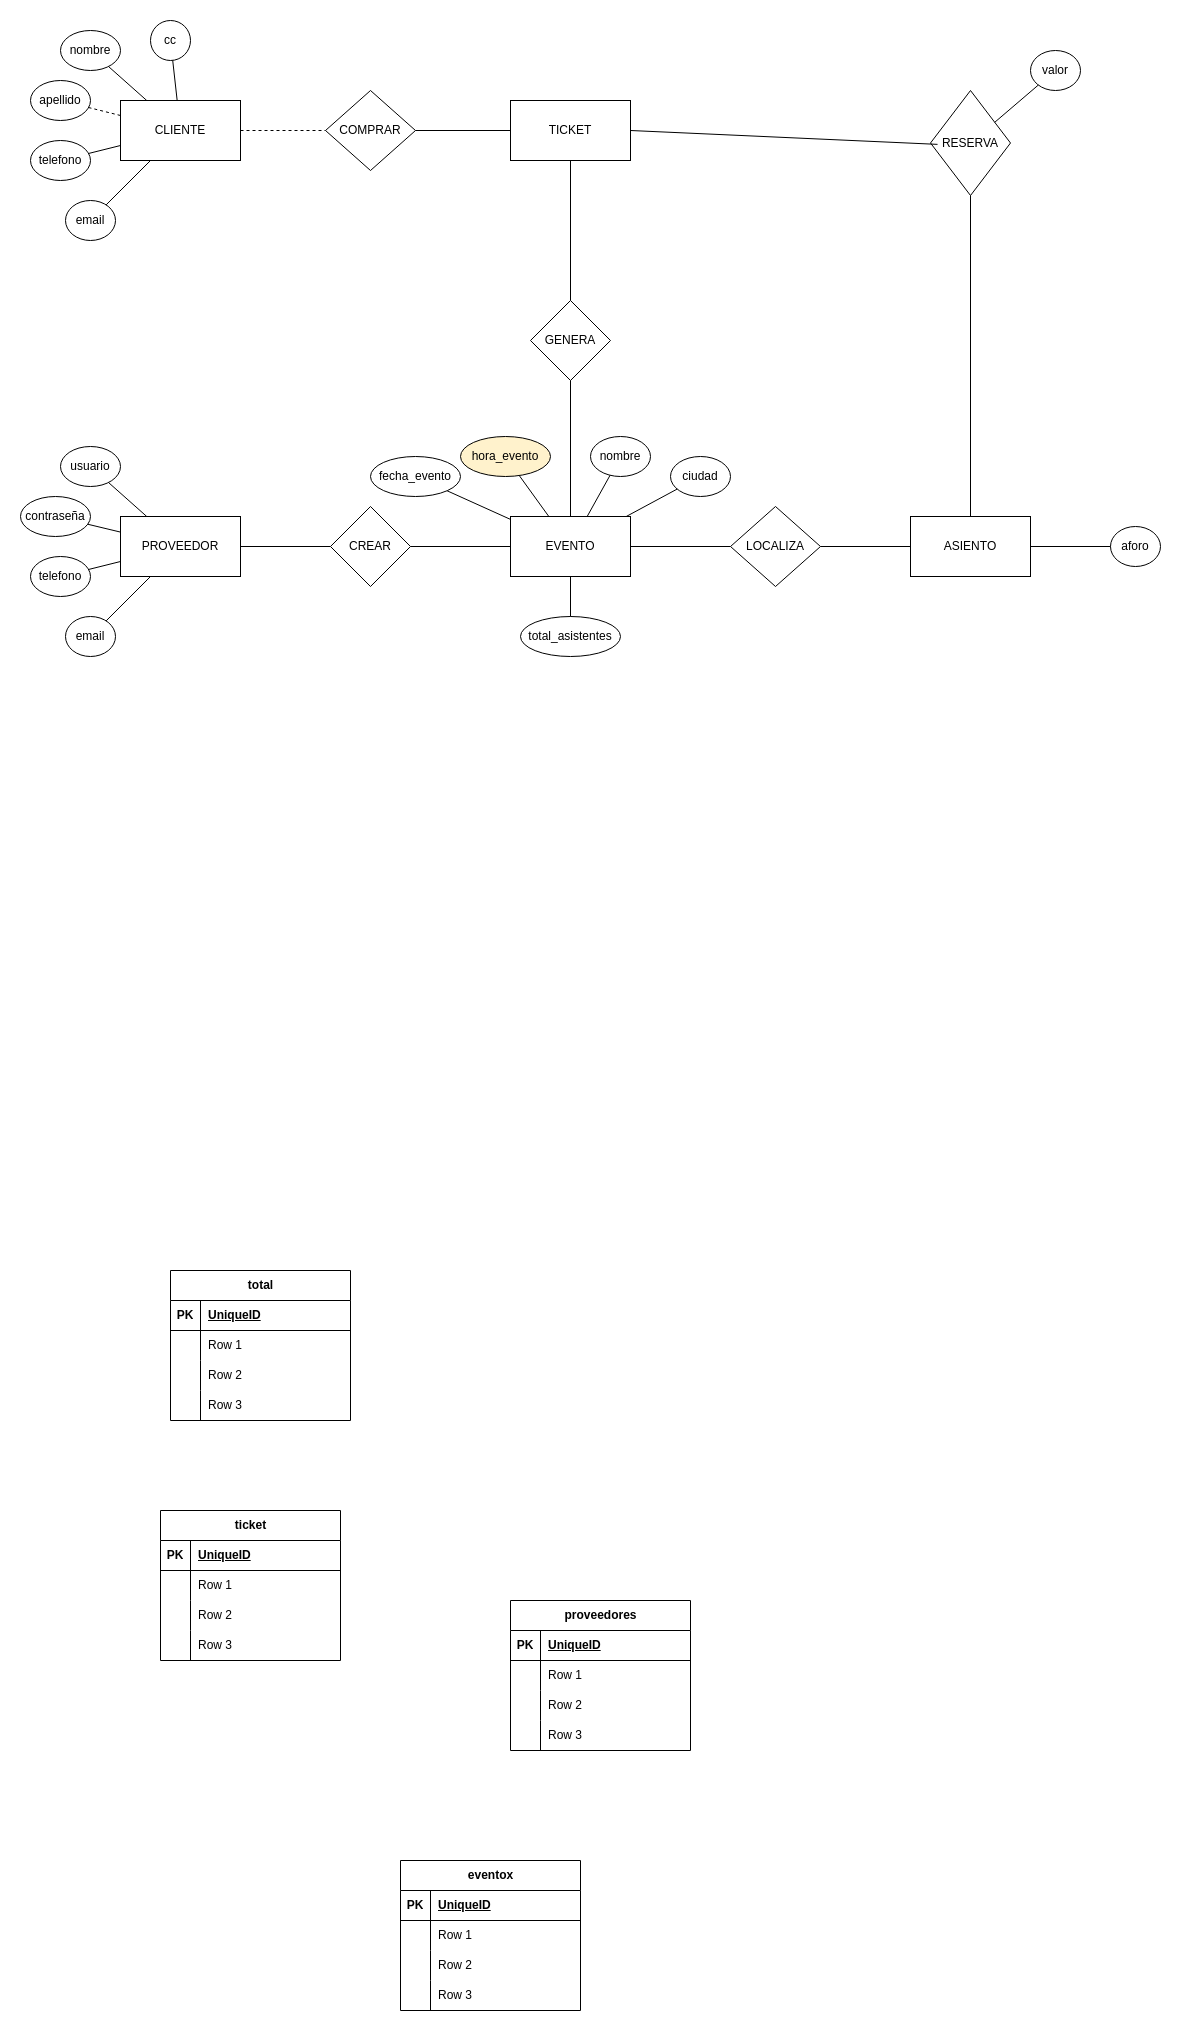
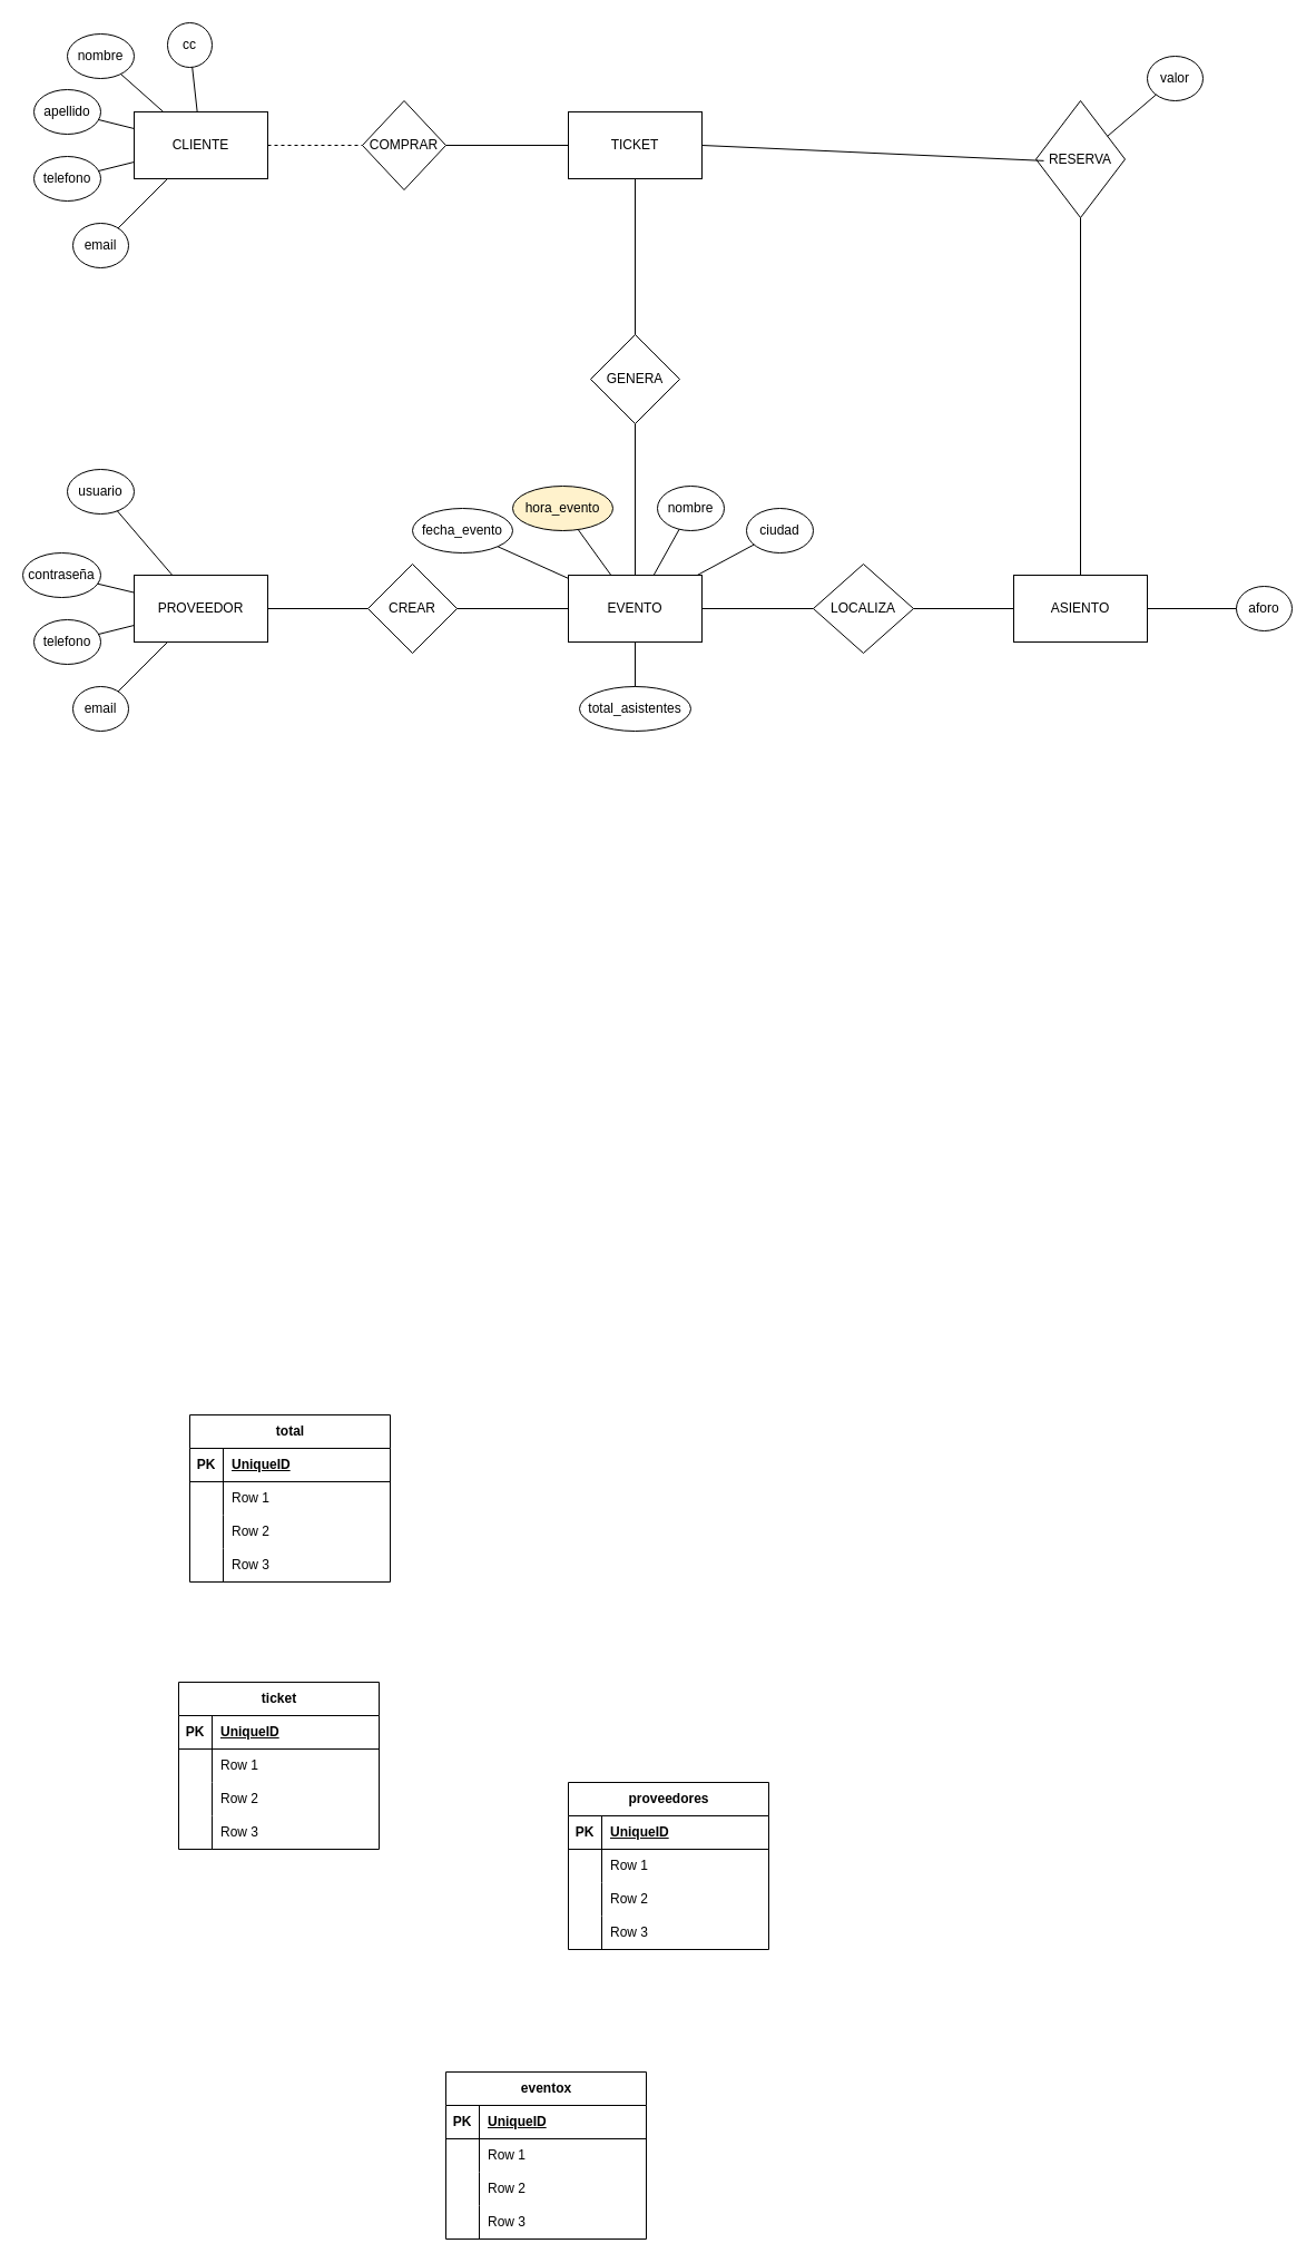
- <mxCell id="63" value="" style="endArrow=none;html=1;rounded=0;dashed=1;" edge="1" parent="1" source="54" target="56"><mxGeometry width="50" height="50" relative="1" as="geometry"><mxPoint x="-30" y="160" as="sourcePoint" /><mxPoint y="110" as="targetPoint" x="20" /></mxGeometry></mxCell>
+ <mxCell id="63" value="" style="endArrow=none;html=1;rounded=0;" edge="1" parent="1" source="54" target="56"><mxGeometry width="50" height="50" relative="1" as="geometry"><mxPoint x="-30" y="160" as="sourcePoint" /><mxPoint y="110" as="targetPoint" x="20" /></mxGeometry></mxCell>
- <mxCell id="79" value="COMPRAR" style="rhombus;whiteSpace=wrap;html=1;" vertex="1" parent="1"><mxGeometry x="325" y="90" width="90" height="80" as="geometry" /></mxCell>
+ <mxCell id="79" value="COMPRAR" style="rhombus;whiteSpace=wrap;html=1;" vertex="1" parent="1"><mxGeometry x="325" y="90" width="75" height="80" as="geometry" /></mxCell>
- <mxCell id="66" value="usuario" style="ellipse;whiteSpace=wrap;html=1;" vertex="1" parent="1"><mxGeometry x="60" y="446" width="60" height="40" as="geometry" /></mxCell>
+ <mxCell id="66" value="usuario" style="ellipse;whiteSpace=wrap;html=1;" vertex="1" parent="1"><mxGeometry x="60" y="421" width="60" height="40" as="geometry" /></mxCell>
